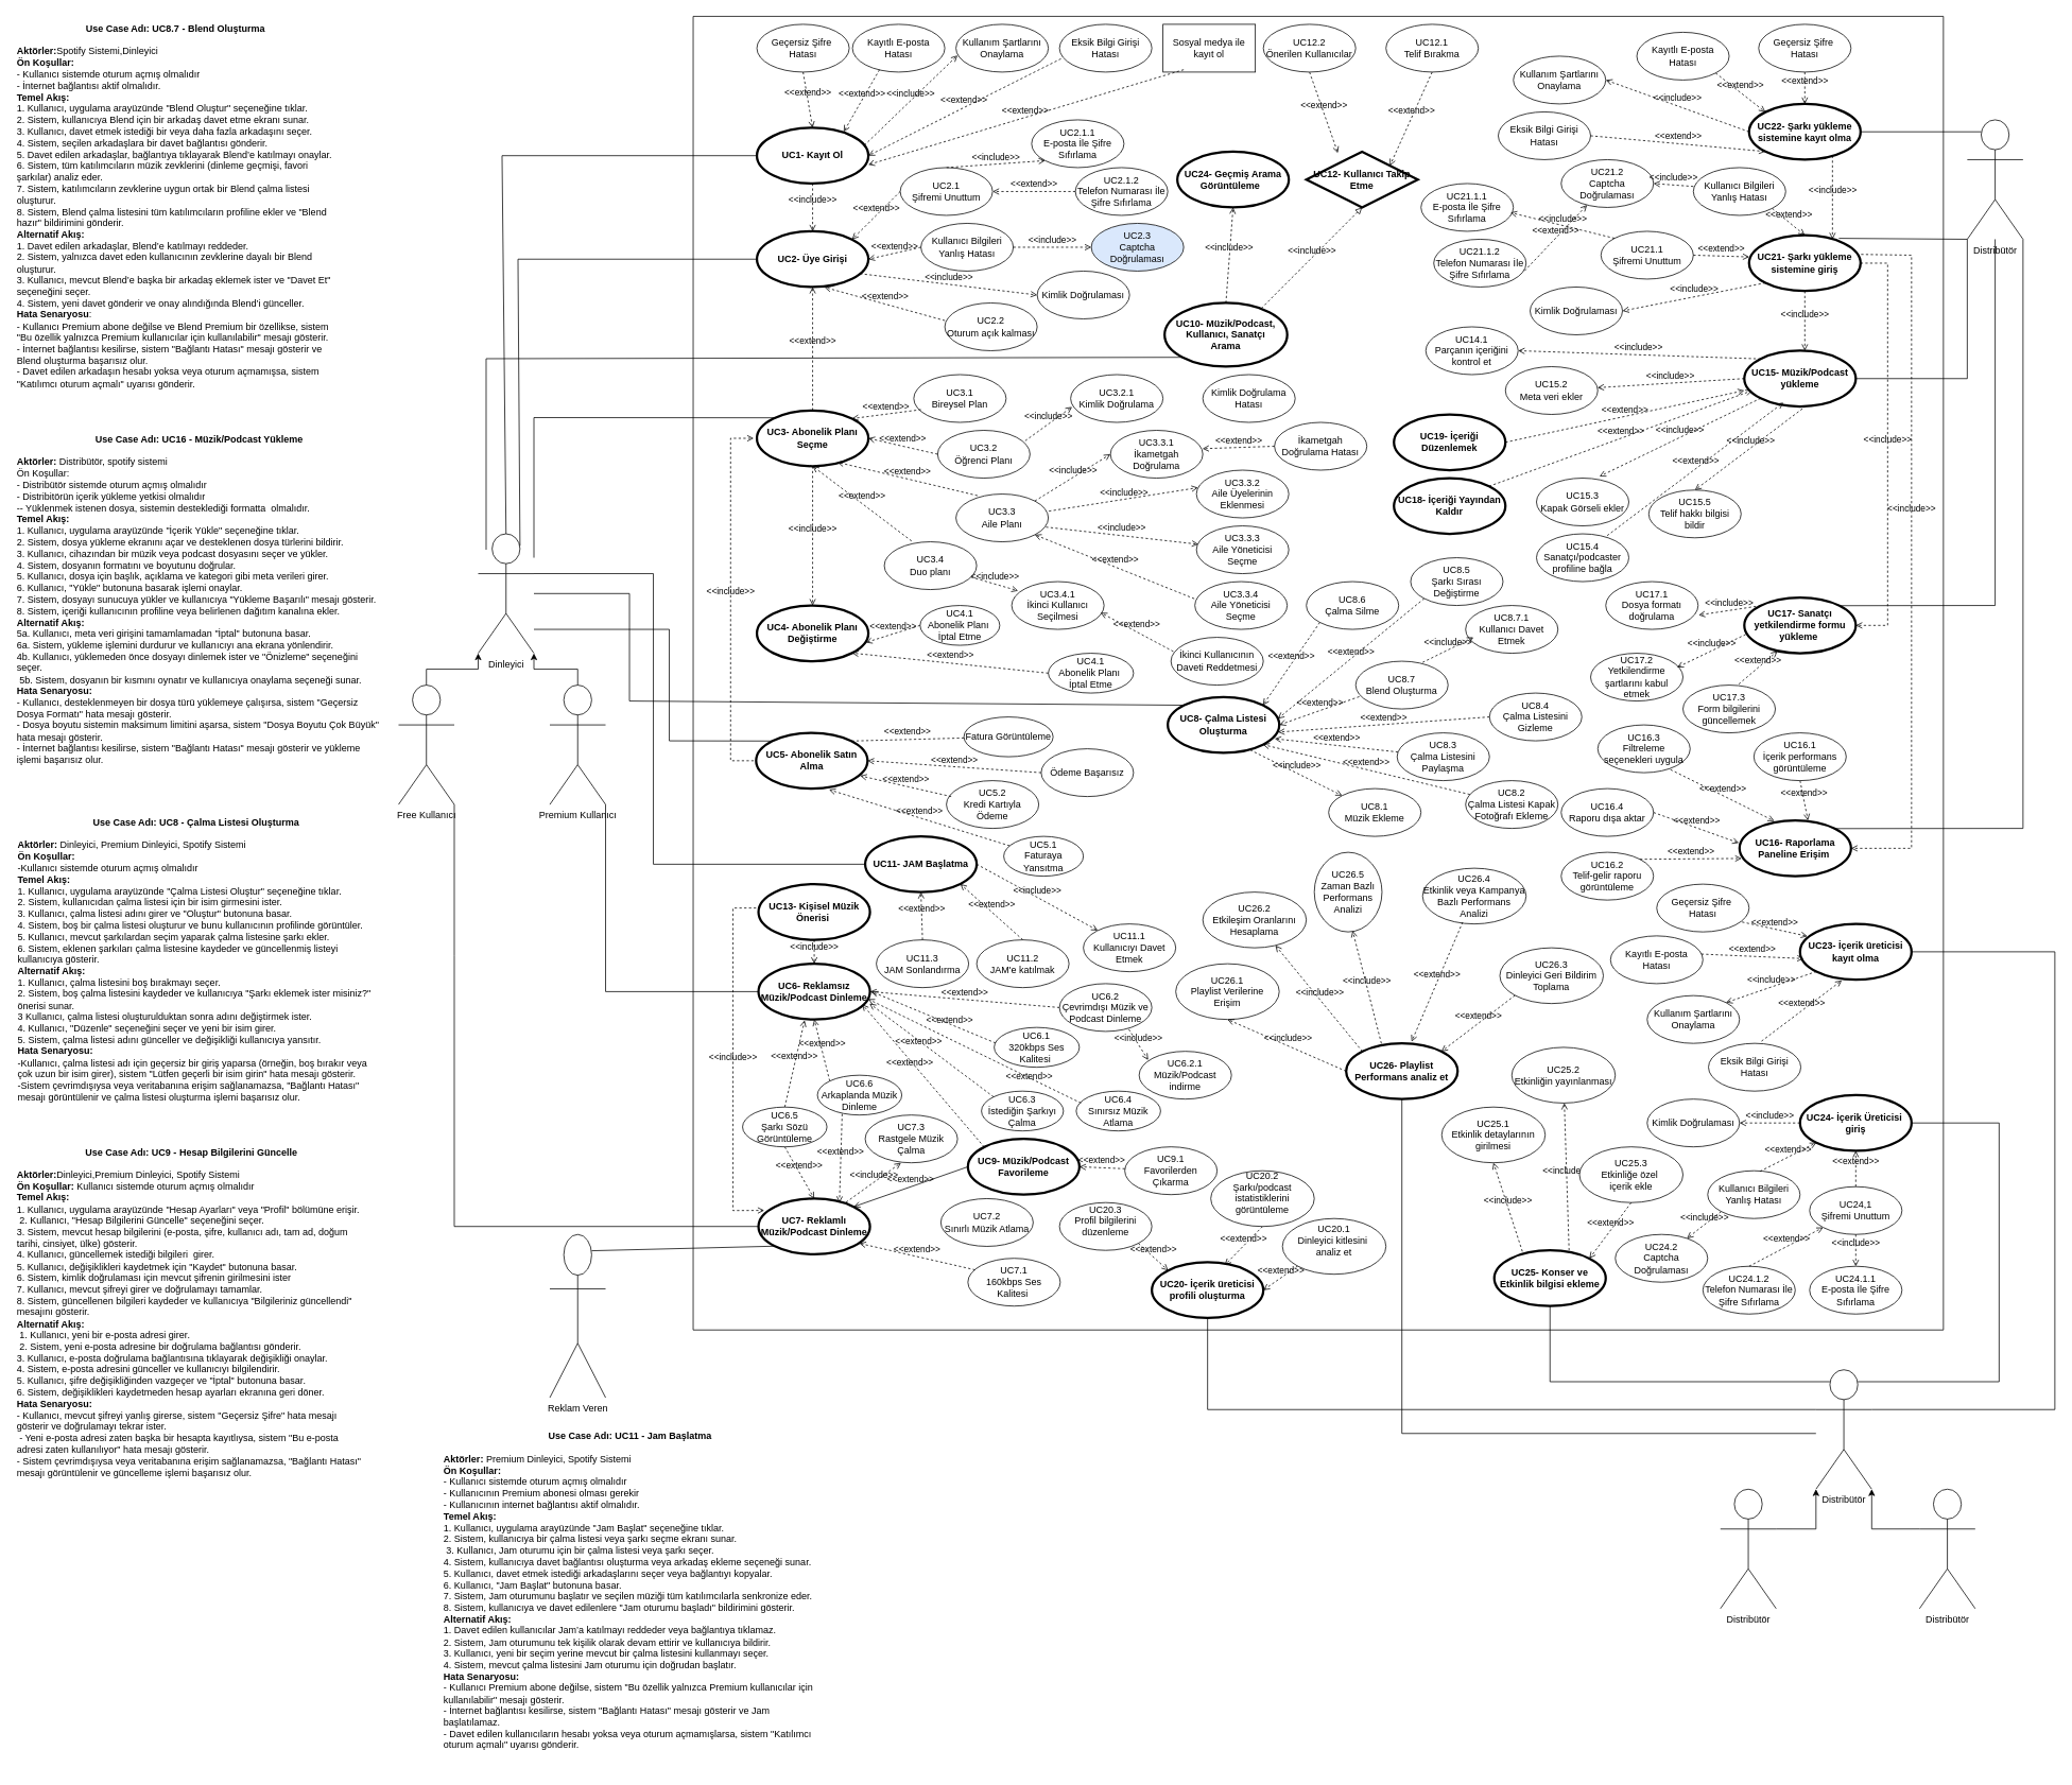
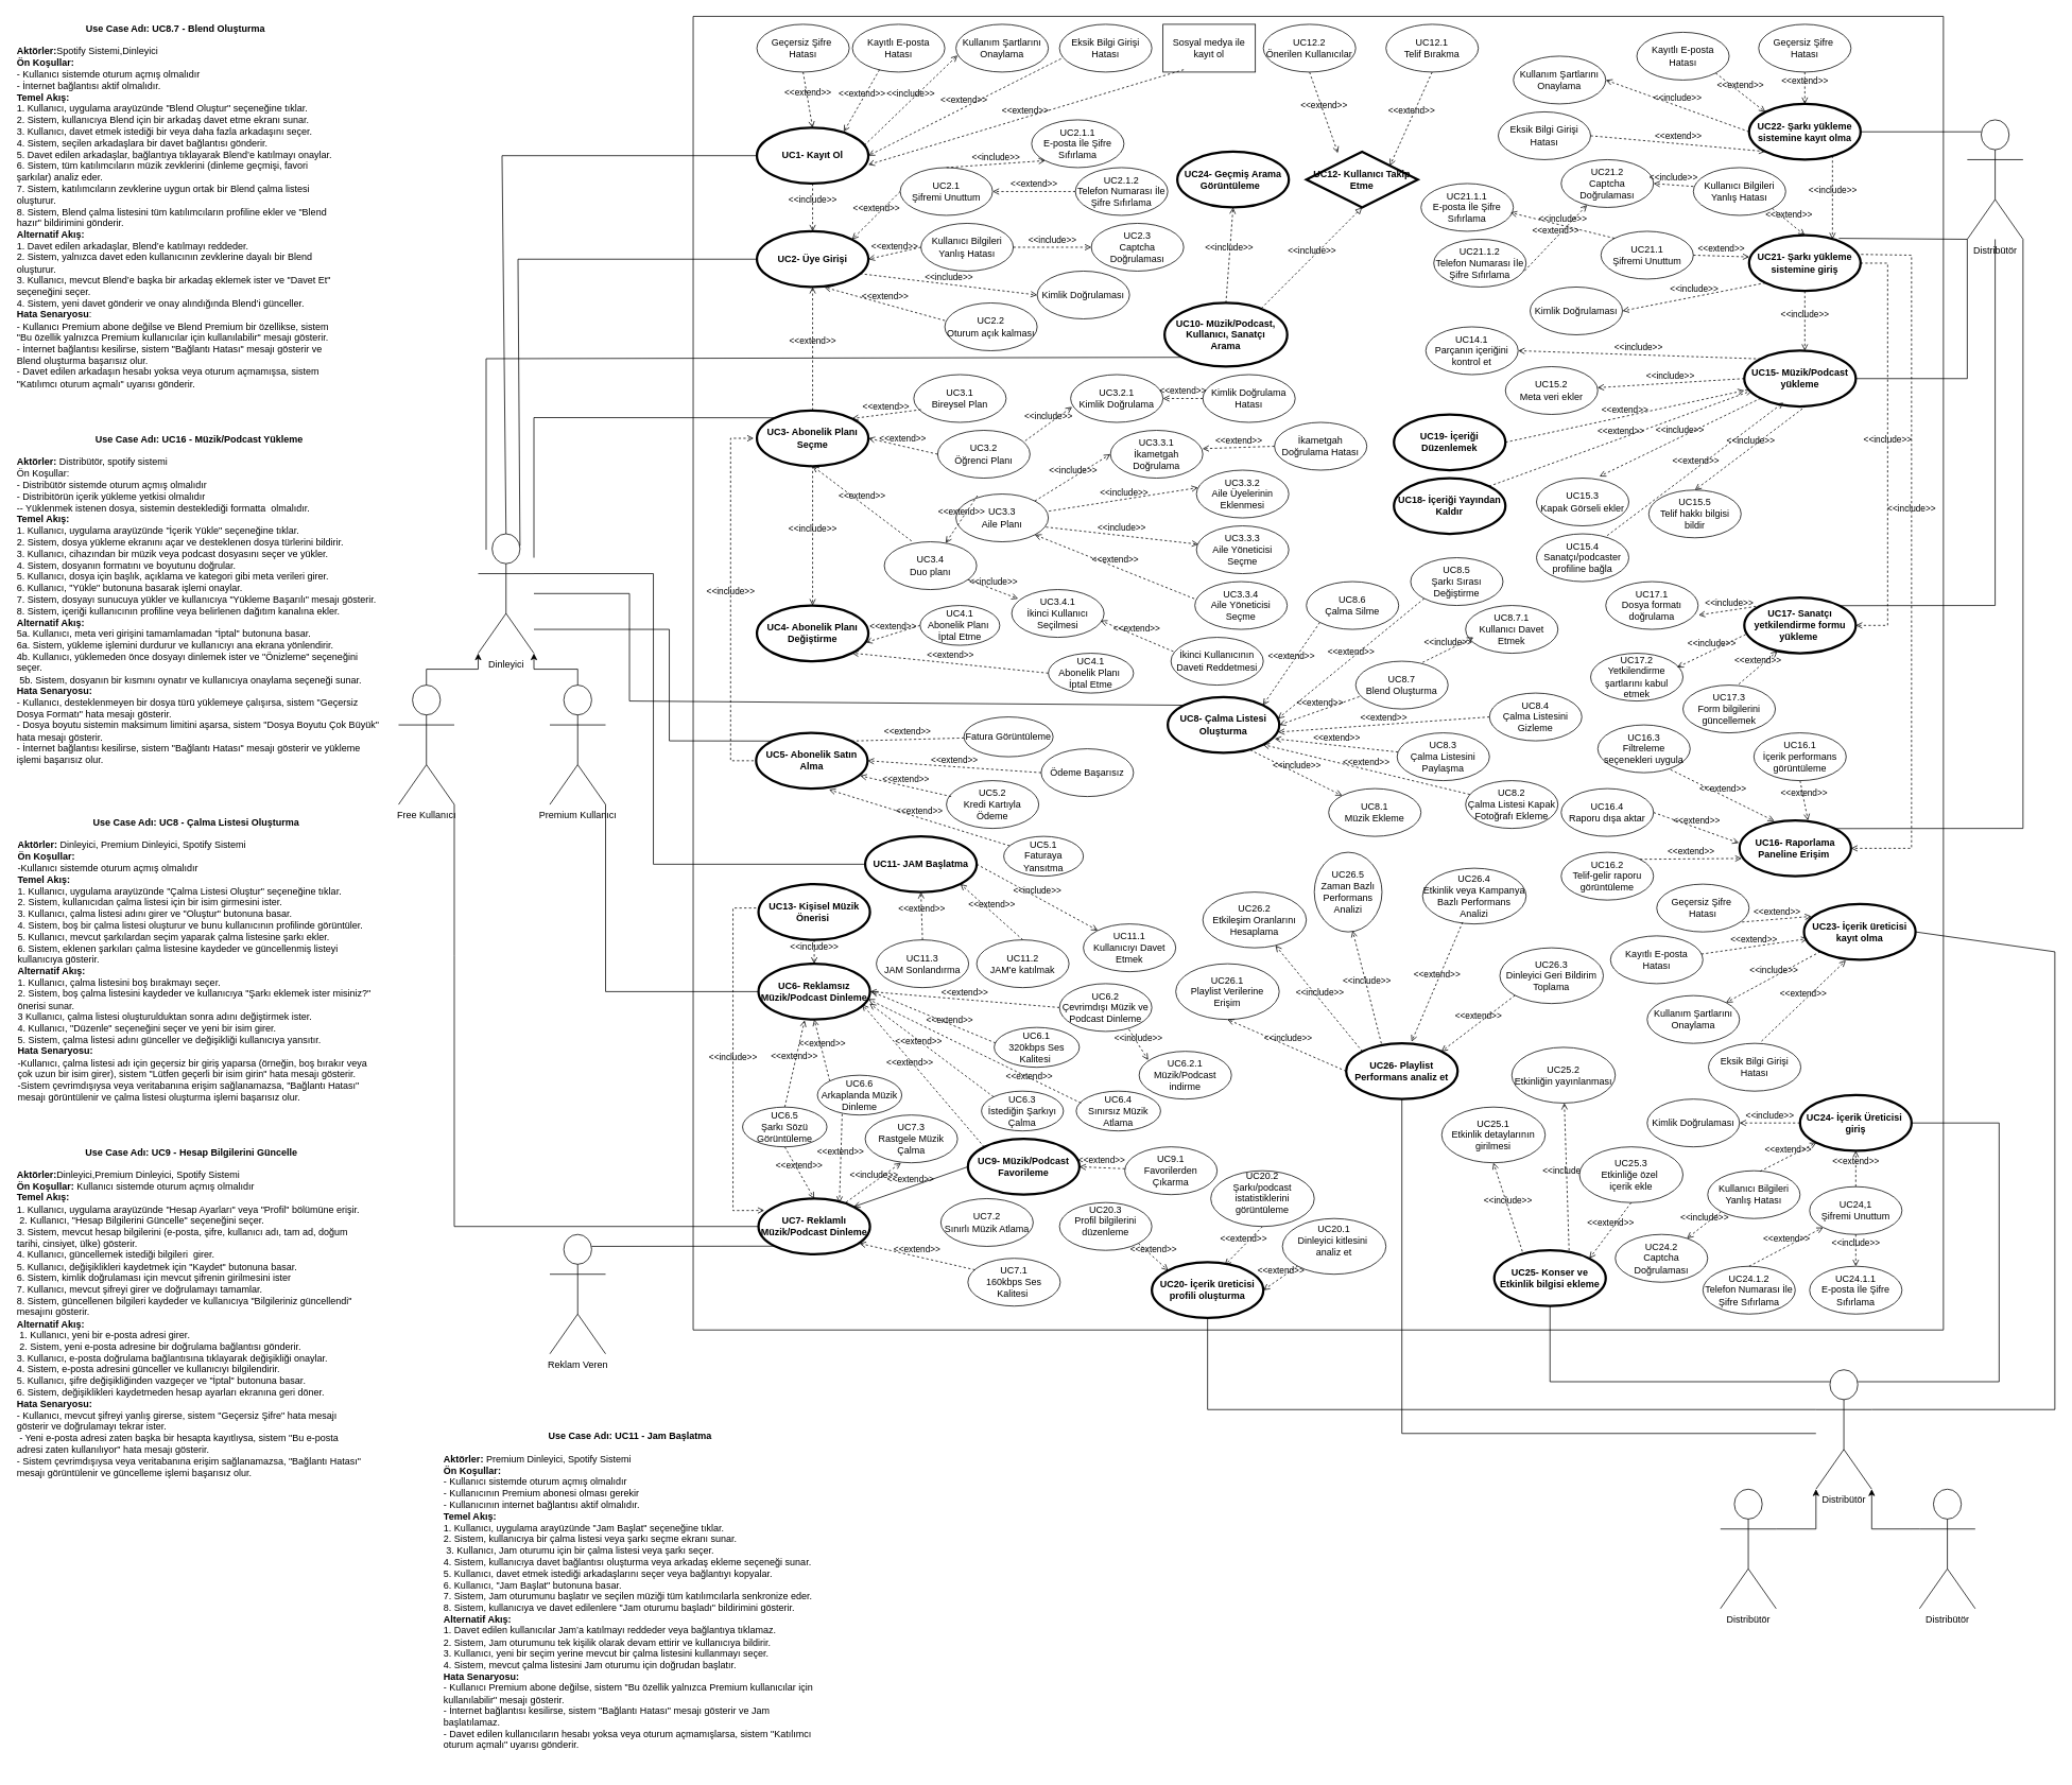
- <mxCell id="17" value="&lt;div&gt;UC2.3&lt;/div&gt;Captcha Doğrulaması" style="ellipse;whiteSpace=wrap;html=1;fillColor=#dae8fc;" parent="1" vertex="1"><mxGeometry x="1370" y="280" width="116" height="60" as="geometry" /></mxCell>
+ <mxCell id="17" value="&lt;div&gt;UC2.3&lt;/div&gt;Captcha Doğrulaması" style="ellipse;whiteSpace=wrap;html=1;" parent="1" vertex="1"><mxGeometry x="1370" y="280" width="116" height="60" as="geometry" /></mxCell>
+ <mxCell id="45" value="&amp;lt;&amp;lt;extend&amp;gt;&amp;gt;" style="html=1;verticalAlign=bottom;labelBackgroundColor=none;endArrow=open;endFill=0;dashed=1;rounded=0;exitX=0;exitY=0.5;exitDx=0;exitDy=0;entryX=1;entryY=0.5;entryDx=0;entryDy=0;" parent="1" source="43" target="38" edge="1"><mxGeometry width="160" relative="1" as="geometry"><mxPoint x="1536" y="510" as="sourcePoint" /><mxPoint x="1426" y="580" as="targetPoint" /></mxGeometry></mxCell>
- <mxCell id="35" value="&amp;lt;&amp;lt;extend&amp;gt;&amp;gt;" style="html=1;verticalAlign=bottom;labelBackgroundColor=none;endArrow=open;endFill=0;dashed=1;rounded=0;exitX=0.233;exitY=0.033;exitDx=0;exitDy=0;entryX=0.721;entryY=0.929;entryDx=0;entryDy=0;exitPerimeter=0;entryPerimeter=0;" parent="1" source="32" target="29" edge="1"><mxGeometry width="160" relative="1" as="geometry"><mxPoint x="1168" y="665" as="sourcePoint" /><mxPoint x="1088" y="650" as="targetPoint" /></mxGeometry></mxCell>
+ <mxCell id="35" value="&amp;lt;&amp;lt;extend&amp;gt;&amp;gt;" style="html=1;verticalAlign=bottom;labelBackgroundColor=none;endArrow=open;endFill=0;dashed=1;rounded=0;exitX=0.233;exitY=0.033;exitDx=0;exitDy=0;exitPerimeter=0;" parent="1" source="32" target="31" edge="1"><mxGeometry width="160" relative="1" as="geometry"><mxPoint x="1168" y="665" as="sourcePoint" /><mxPoint x="1088" y="650" as="targetPoint" /></mxGeometry></mxCell>
- <mxCell id="40" value="UC3.4.1&lt;div&gt;İkinci Kullanıcı Seçilmesi&lt;/div&gt;" style="ellipse;whiteSpace=wrap;html=1;" parent="1" vertex="1"><mxGeometry x="1270" y="730" width="116" height="60" as="geometry" /></mxCell>
+ <mxCell id="40" value="UC3.4.1&lt;div&gt;İkinci Kullanıcı Seçilmesi&lt;/div&gt;" style="ellipse;whiteSpace=wrap;html=1;" parent="1" vertex="1"><mxGeometry x="1270" y="740" width="116" height="60" as="geometry" /></mxCell>
- <mxCell id="195" value="&lt;b&gt;UC23- İçerik üreticisi kayıt olma&lt;br&gt;&lt;/b&gt;" style="ellipse;whiteSpace=wrap;html=1;strokeWidth=3;" vertex="1" parent="129"><mxGeometry x="1390" y="1140" width="140" height="70" as="geometry" /></mxCell>
+ <mxCell id="195" value="&lt;b&gt;UC23- İçerik üreticisi kayıt olma&lt;br&gt;&lt;/b&gt;" style="ellipse;whiteSpace=wrap;html=1;strokeWidth=3;" vertex="1" parent="129"><mxGeometry x="1395" y="1115" width="140" height="70" as="geometry" /></mxCell>
- <mxCell id="254" value="Reklam Veren" style="shape=umlActor;verticalLabelPosition=bottom;verticalAlign=top;html=1;outlineConnect=0;" vertex="1" parent="1"><mxGeometry x="690" y="1550" width="70" height="205" as="geometry" /></mxCell>
+ <mxCell id="254" value="Reklam Veren" style="shape=umlActor;verticalLabelPosition=bottom;verticalAlign=top;html=1;outlineConnect=0;" vertex="1" parent="1"><mxGeometry x="690" y="1550" width="70" height="150" as="geometry" /></mxCell>
